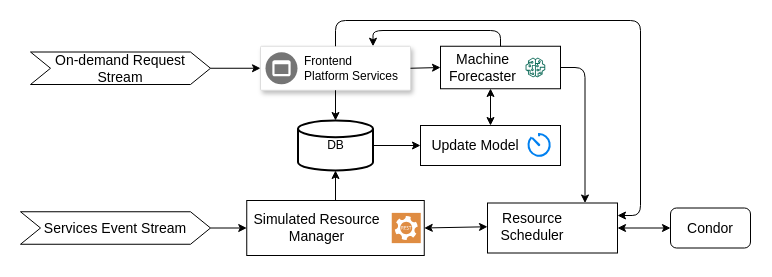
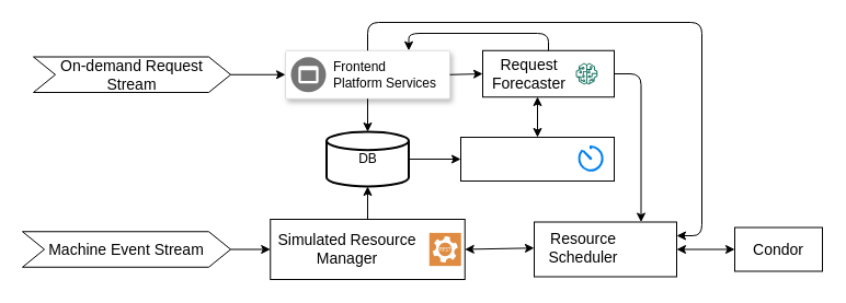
- <mxCell id="7" value="&lt;font style=&quot;font-size: 14px&quot;&gt;Machine Forecaster&lt;/font&gt;" style="text;html=1;strokeColor=none;fillColor=none;align=center;verticalAlign=middle;whiteSpace=wrap;rounded=0;" vertex="1" parent="5"><mxGeometry y="7.26" width="85" height="27.979" as="geometry" /></mxCell>
+ <mxCell id="7" value="&lt;font style=&quot;font-size: 14px&quot;&gt;Request Forecaster&lt;/font&gt;" style="text;html=1;strokeColor=none;fillColor=none;align=center;verticalAlign=middle;whiteSpace=wrap;rounded=0;" vertex="1" parent="5"><mxGeometry y="7.26" width="85" height="27.979" as="geometry" /></mxCell>
- <mxCell id="23" value="&lt;font style=&quot;font-size: 14px&quot;&gt;Update Model&lt;/font&gt;" style="text;html=1;strokeColor=none;fillColor=none;align=center;verticalAlign=middle;whiteSpace=wrap;rounded=0;" vertex="1" parent="20"><mxGeometry x="10" y="10" width="90" height="20" as="geometry" /></mxCell>
- <mxCell id="19" value="Condor" style="whiteSpace=wrap;html=1;fontSize=14;strokeColor=#000000;fillColor=none;rounded=1;" vertex="1" parent="1"><mxGeometry x="670" y="207.5" width="80" height="40" as="geometry" /></mxCell>
+ <mxCell id="19" value="Condor" style="rounded=0;whiteSpace=wrap;html=1;fontSize=14;strokeColor=#000000;fillColor=none;" vertex="1" parent="1"><mxGeometry x="670" y="207.5" width="80" height="40" as="geometry" /></mxCell>
- <mxCell id="10" value="Services Event Stream" style="shape=step;perimeter=stepPerimeter;whiteSpace=wrap;html=1;fixedSize=1;fontSize=14;strokeColor=#000000;fillColor=none;" vertex="1" parent="1"><mxGeometry x="20" y="211.25" width="190" height="32.5" as="geometry" /></mxCell>
+ <mxCell id="10" value="Machine Event Stream" style="shape=step;perimeter=stepPerimeter;whiteSpace=wrap;html=1;fixedSize=1;fontSize=14;strokeColor=#000000;fillColor=none;" vertex="1" parent="1"><mxGeometry x="20" y="211.25" width="190" height="32.5" as="geometry" /></mxCell>
